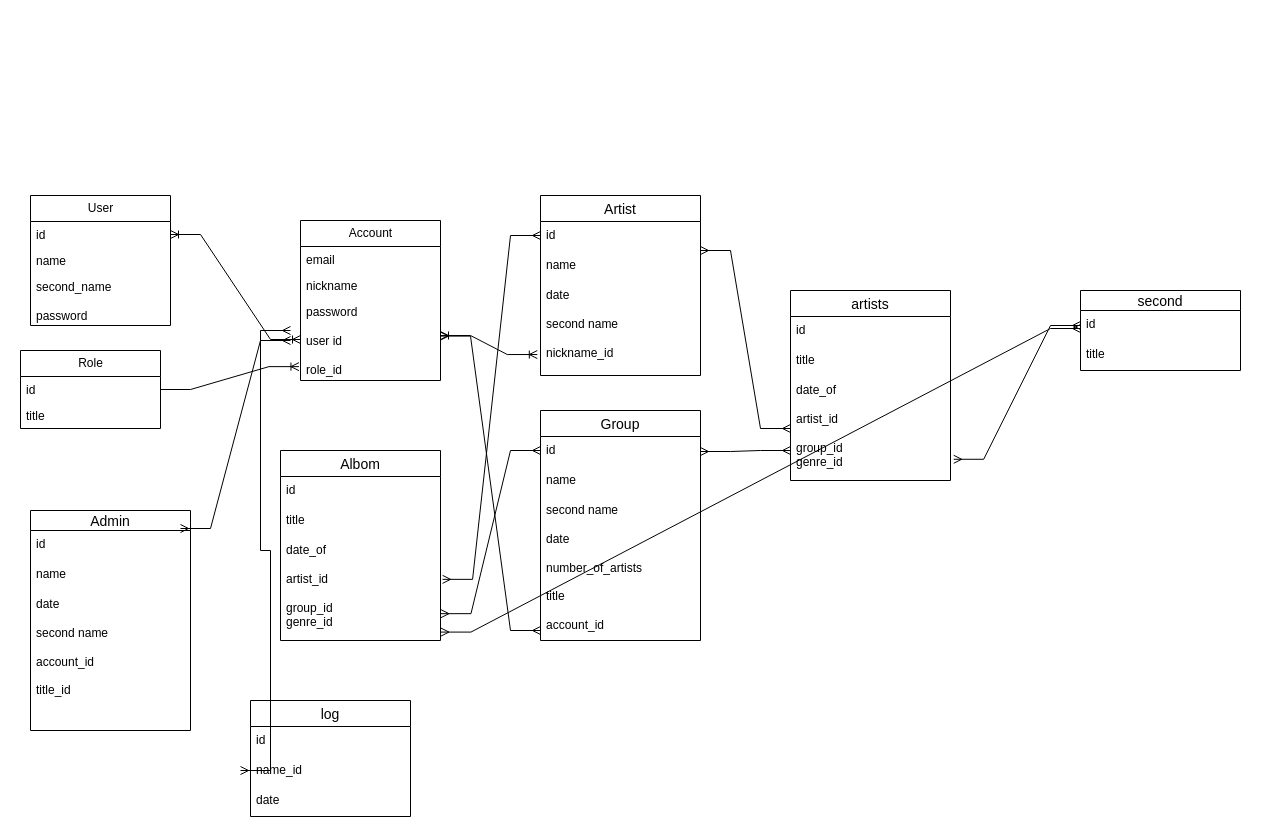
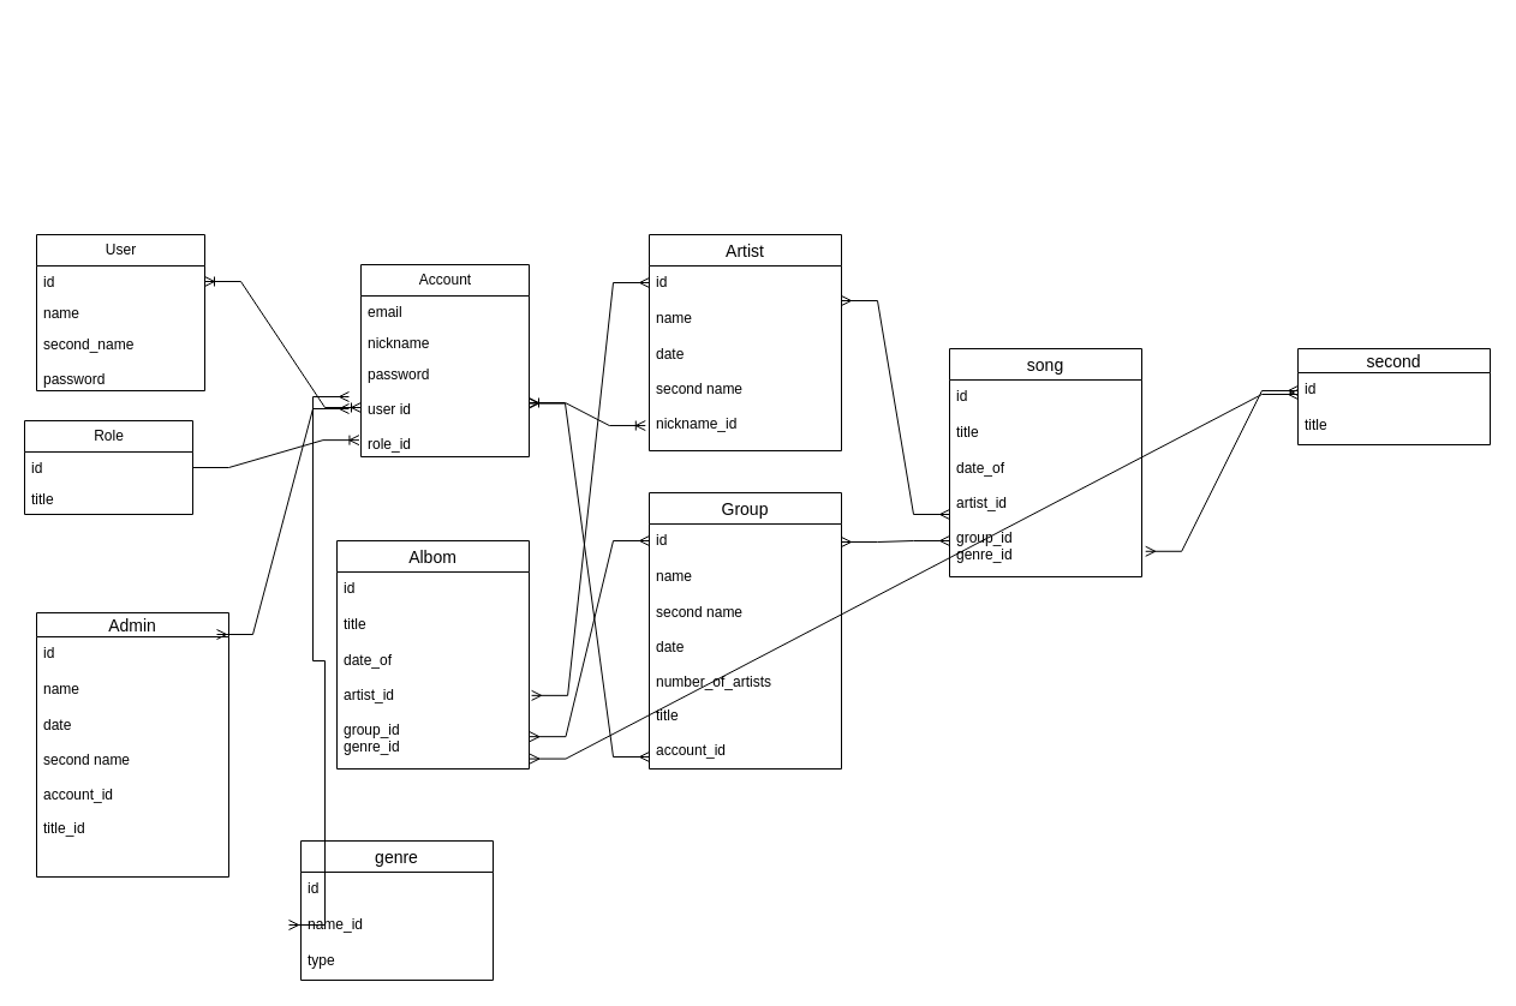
- <mxCell id="25" value="artists" style="swimlane;fontStyle=0;childLayout=stackLayout;horizontal=1;startSize=26;horizontalStack=0;resizeParent=1;resizeParentMax=0;resizeLast=0;collapsible=1;marginBottom=0;align=center;fontSize=14;" vertex="1" parent="1"><mxGeometry x="790" y="290" width="160" height="190" as="geometry" /></mxCell>
+ <mxCell id="25" value="song" style="swimlane;fontStyle=0;childLayout=stackLayout;horizontal=1;startSize=26;horizontalStack=0;resizeParent=1;resizeParentMax=0;resizeLast=0;collapsible=1;marginBottom=0;align=center;fontSize=14;" vertex="1" parent="1"><mxGeometry x="790" y="290" width="160" height="190" as="geometry" /></mxCell>
- <mxCell id="47" value="log" style="swimlane;fontStyle=0;childLayout=stackLayout;horizontal=1;startSize=26;horizontalStack=0;resizeParent=1;resizeParentMax=0;resizeLast=0;collapsible=1;marginBottom=0;align=center;fontSize=14;" vertex="1" parent="1"><mxGeometry x="250" y="700" width="160" height="116" as="geometry" /></mxCell>
+ <mxCell id="47" value="genre" style="swimlane;fontStyle=0;childLayout=stackLayout;horizontal=1;startSize=26;horizontalStack=0;resizeParent=1;resizeParentMax=0;resizeLast=0;collapsible=1;marginBottom=0;align=center;fontSize=14;" vertex="1" parent="1"><mxGeometry x="250" y="700" width="160" height="116" as="geometry" /></mxCell>
- <mxCell id="50" value="date" style="text;strokeColor=none;fillColor=none;spacingLeft=4;spacingRight=4;overflow=hidden;rotatable=0;points=[[0,0.5],[1,0.5]];portConstraint=eastwest;fontSize=12;whiteSpace=wrap;html=1;" vertex="1" parent="47"><mxGeometry y="86" width="160" height="30" as="geometry" /></mxCell>
+ <mxCell id="50" value="type" style="text;strokeColor=none;fillColor=none;spacingLeft=4;spacingRight=4;overflow=hidden;rotatable=0;points=[[0,0.5],[1,0.5]];portConstraint=eastwest;fontSize=12;whiteSpace=wrap;html=1;" vertex="1" parent="47"><mxGeometry y="86" width="160" height="30" as="geometry" /></mxCell>
